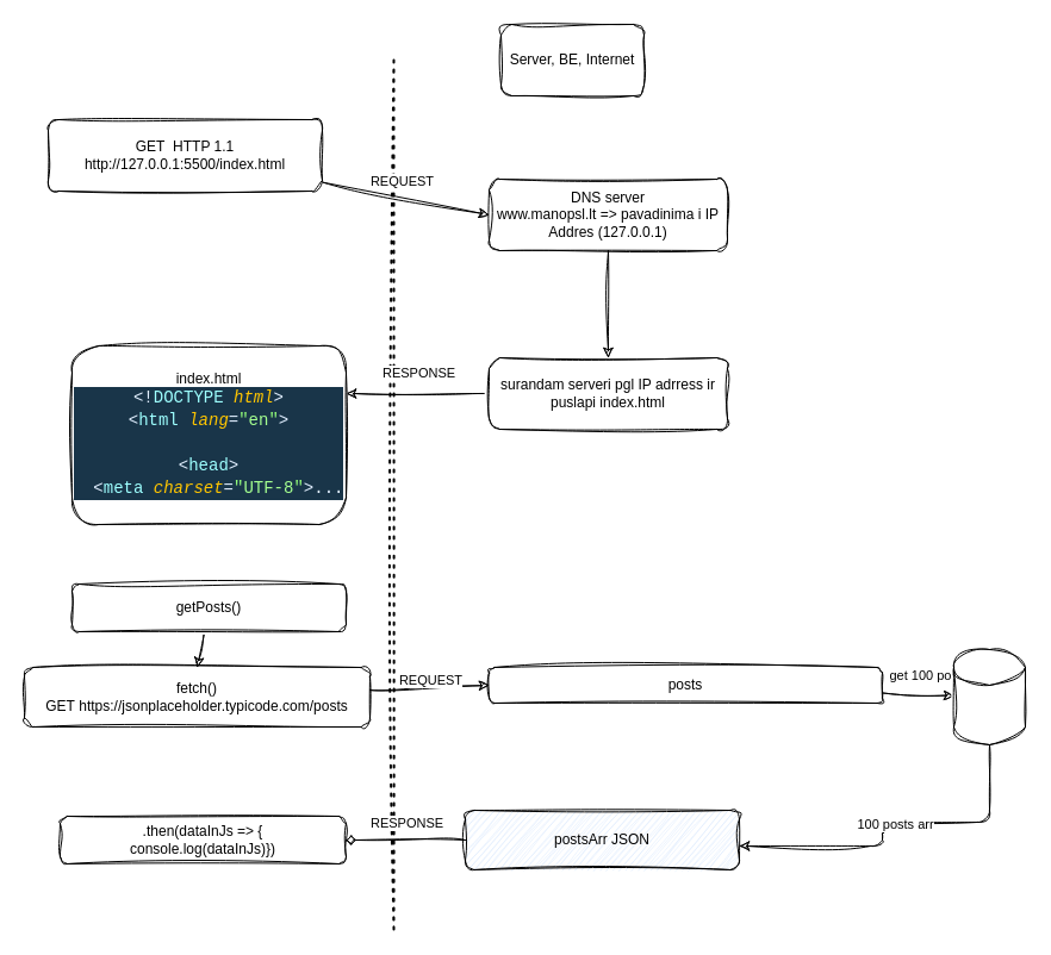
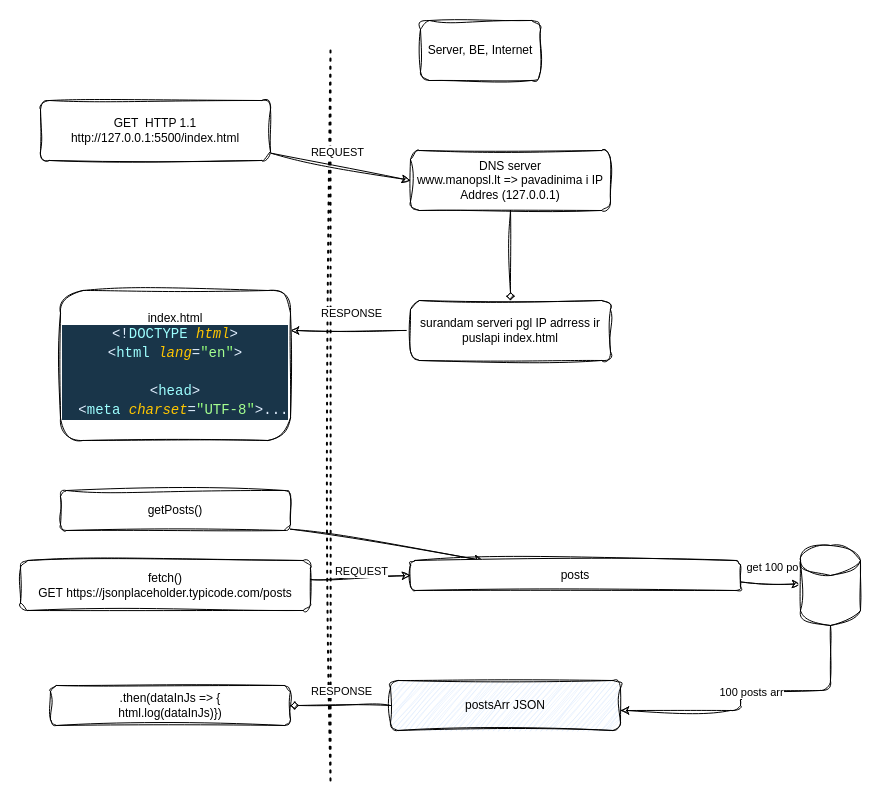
- <mxCell id="7" style="edgeStyle=none;html=1;entryX=0.5;entryY=0;entryDx=0;entryDy=0;sketch=1;curveFitting=1;jiggle=2;" parent="1" source="8" target="12" edge="1"><mxGeometry relative="1" as="geometry" /></mxCell>
+ <mxCell id="7" style="edgeStyle=none;html=1;entryX=0.5;entryY=0;entryDx=0;entryDy=0;sketch=1;curveFitting=1;jiggle=2;endArrow=diamond;" parent="1" source="8" target="12" edge="1"><mxGeometry relative="1" as="geometry" /></mxCell>
- <mxCell id="14" style="edgeStyle=none;html=1;entryX=0.5;entryY=0;entryDx=0;entryDy=0;sketch=1;curveFitting=1;jiggle=2;" parent="1" source="15" target="20" edge="1"><mxGeometry relative="1" as="geometry" /></mxCell>
+ <mxCell id="14" style="edgeStyle=none;html=1;sketch=1;curveFitting=1;jiggle=2;" parent="1" source="15" target="18" edge="1"><mxGeometry relative="1" as="geometry" /></mxCell>
- <mxCell id="26" value=".then(dataInJs =&amp;gt; {&lt;br&gt;console.log(dataInJs)})" style="rounded=1;whiteSpace=wrap;html=1;sketch=1;curveFitting=1;jiggle=2;" parent="1" vertex="1"><mxGeometry y="685" width="240" height="40" as="geometry" x="50" /></mxCell>
+ <mxCell id="26" value=".then(dataInJs =&amp;gt; {&lt;br&gt;html.log(dataInJs)})" style="rounded=1;whiteSpace=wrap;html=1;sketch=1;curveFitting=1;jiggle=2;" parent="1" vertex="1"><mxGeometry y="685" width="240" height="40" as="geometry" x="50" /></mxCell>
